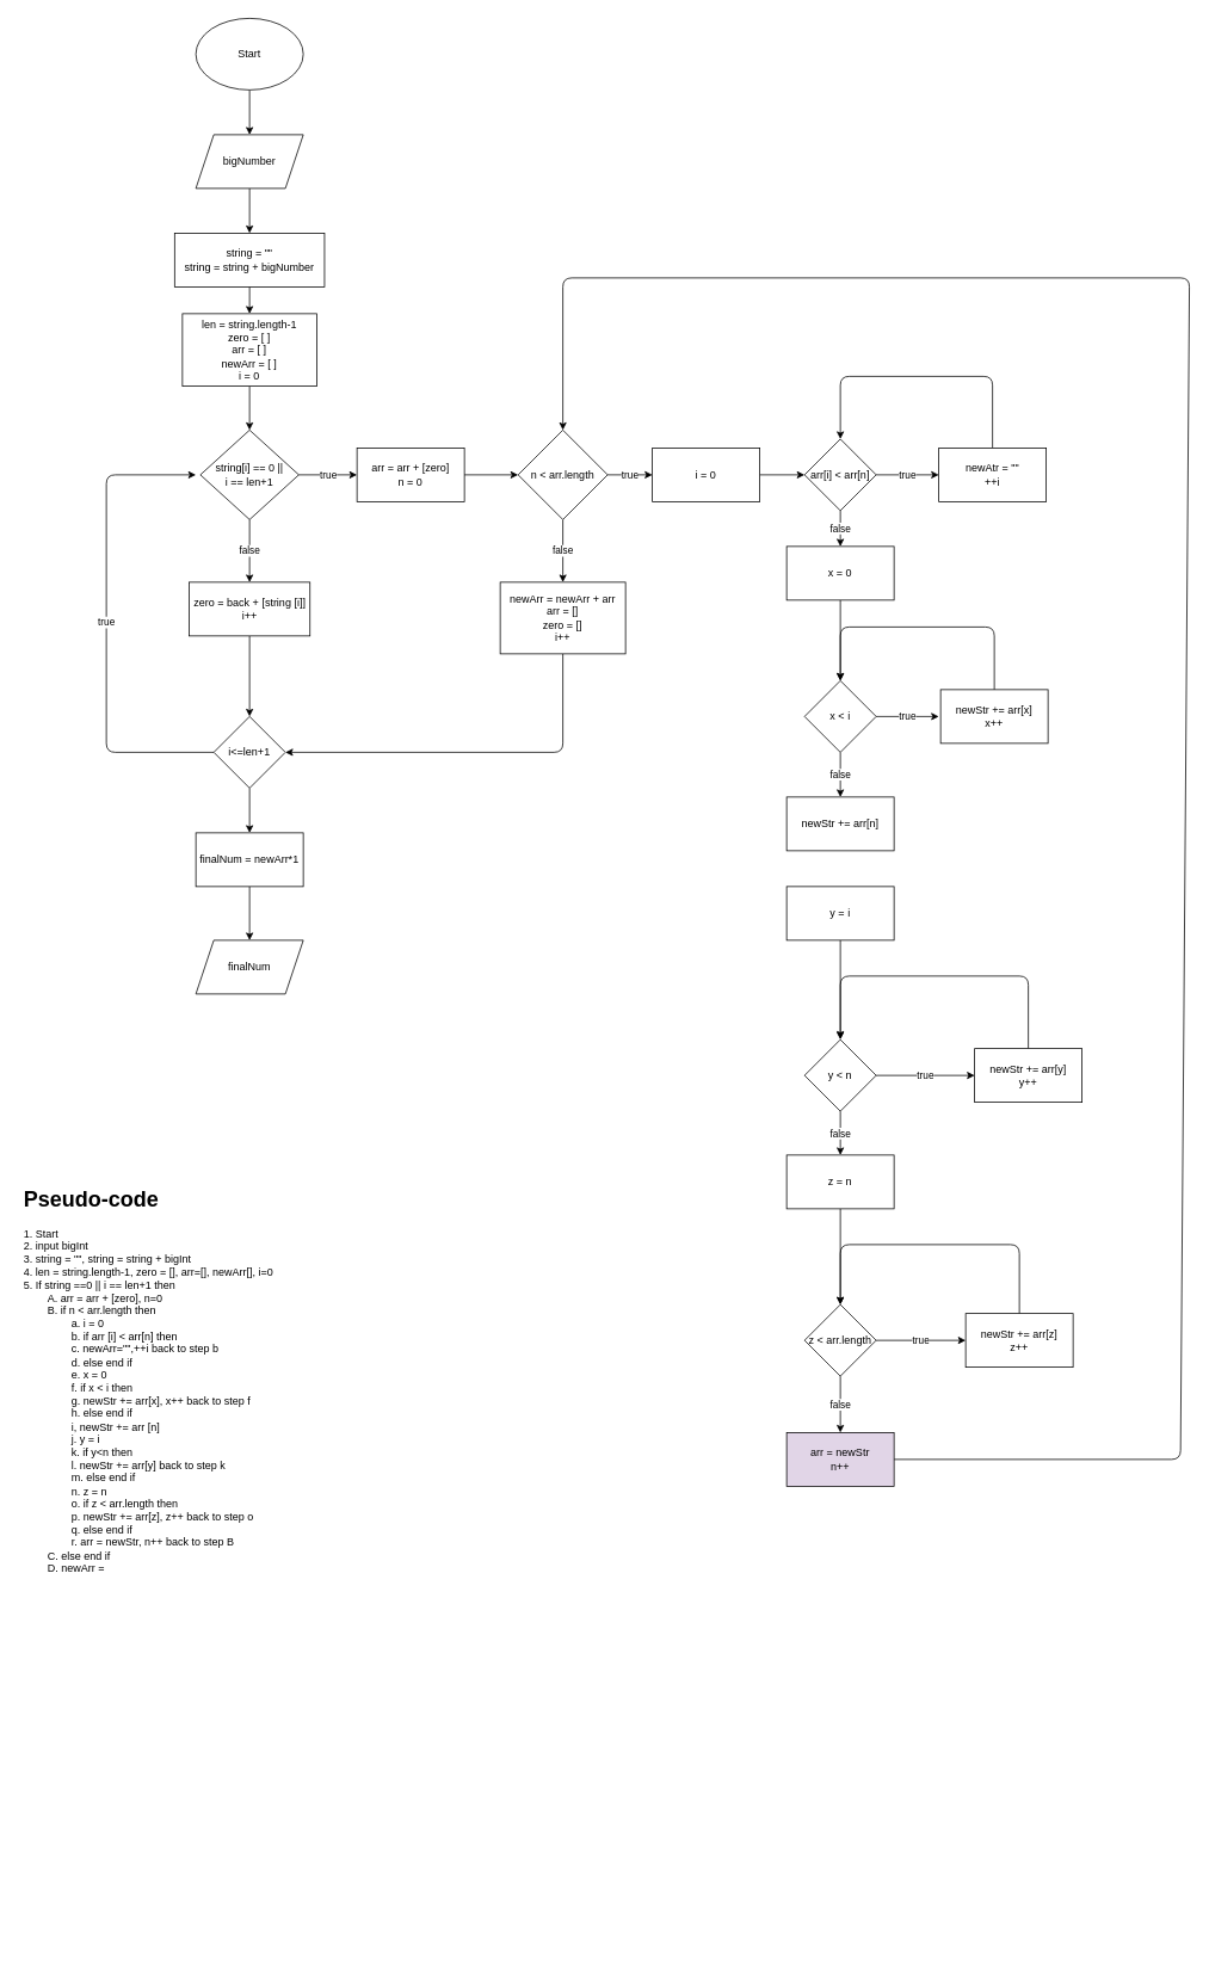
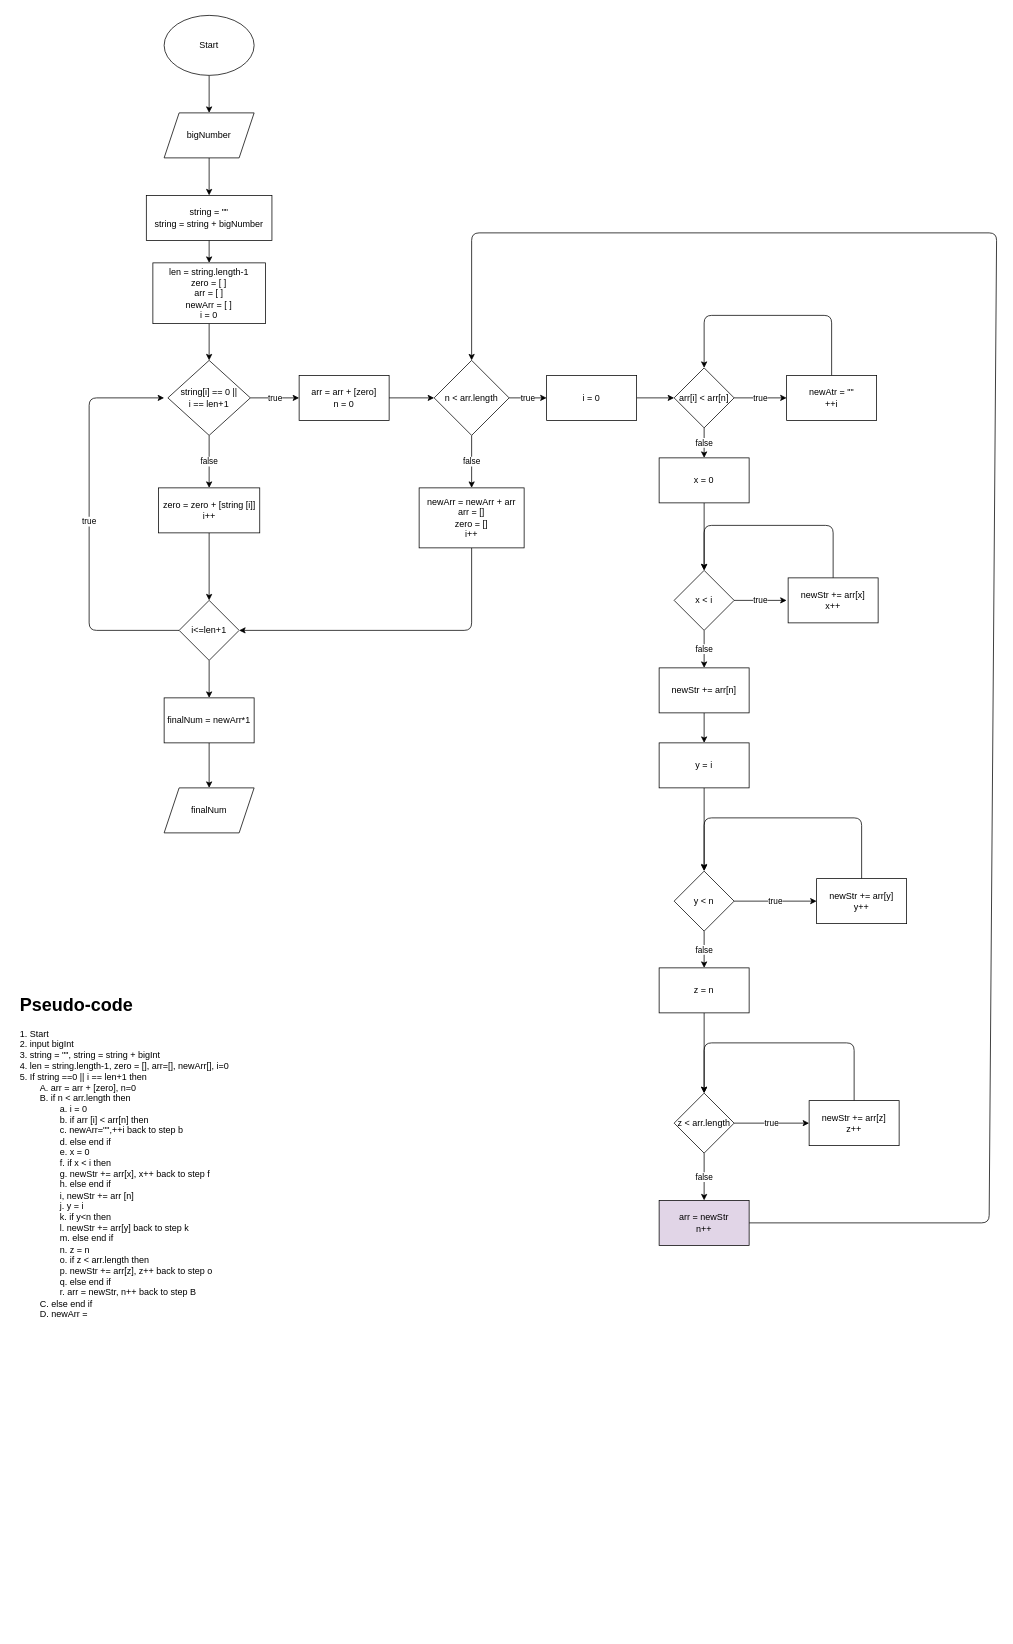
- <mxCell id="53" value="zero = back + [string [i]]&lt;br&gt;i++" style="rounded=0;whiteSpace=wrap;html=1;" parent="1" vertex="1"><mxGeometry x="210.5" y="650" width="135" height="60" as="geometry" /></mxCell>
+ <mxCell id="53" value="zero = zero + [string [i]]&lt;br&gt;i++" style="rounded=0;whiteSpace=wrap;html=1;" parent="1" vertex="1"><mxGeometry x="210.5" y="650" width="135" height="60" as="geometry" /></mxCell>
+ <mxCell id="32" style="edgeStyle=none;html=1;" parent="1" source="33" target="35" edge="1"><mxGeometry relative="1" as="geometry" /></mxCell>
